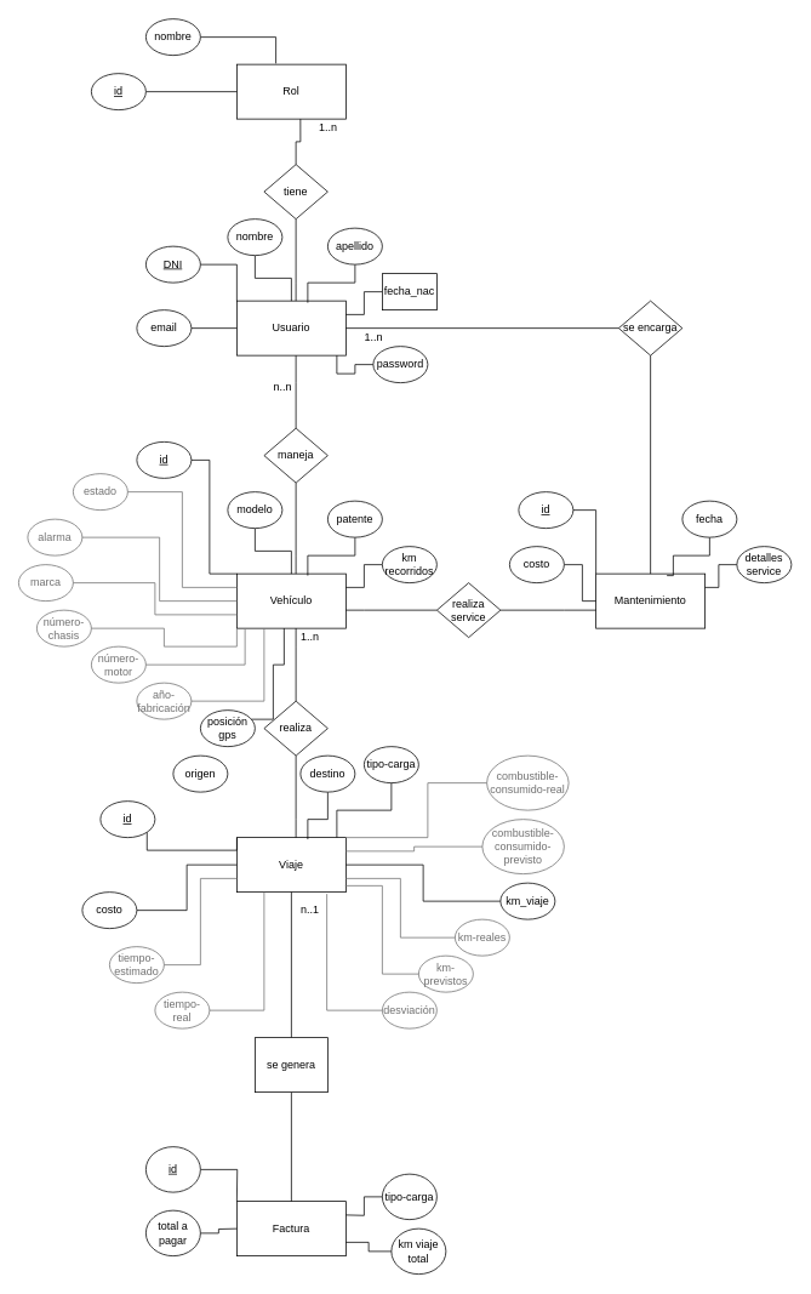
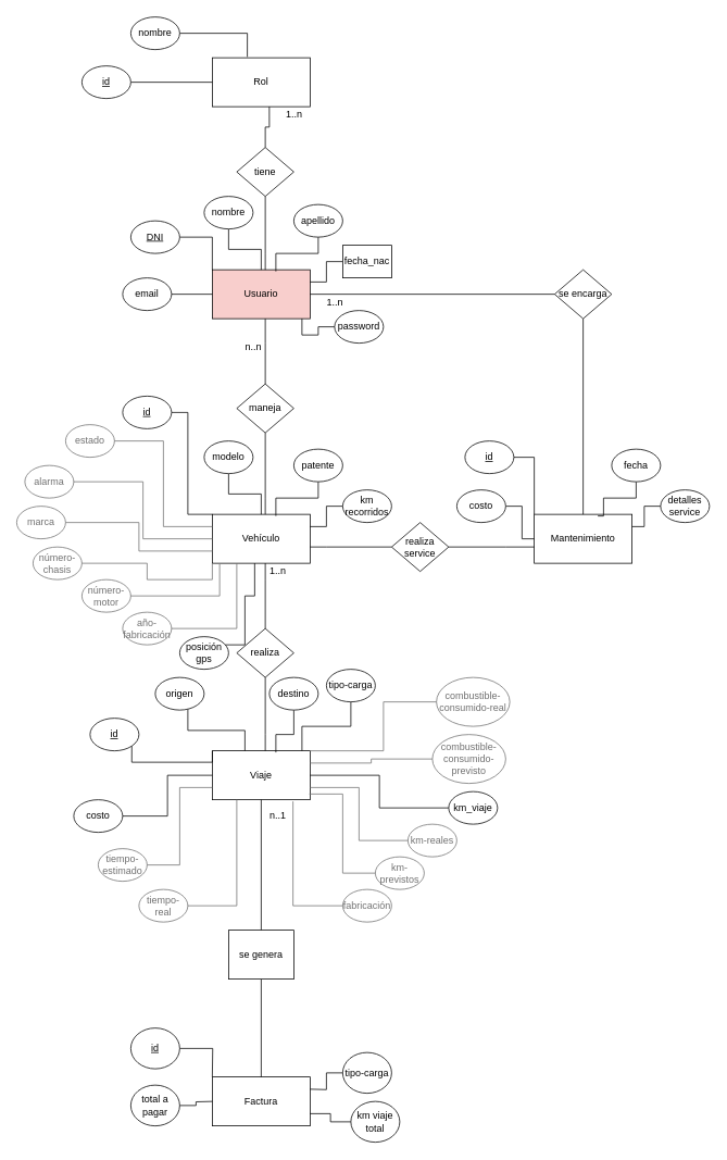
- <mxCell id="3" value="Usuario" style="rounded=0;whiteSpace=wrap;html=1;" parent="1" vertex="1"><mxGeometry x="260" y="330" width="120" height="60" as="geometry" /></mxCell>
+ <mxCell id="3" value="Usuario" style="rounded=0;whiteSpace=wrap;html=1;fillColor=#f8cecc;" parent="1" vertex="1"><mxGeometry x="260" y="330" width="120" height="60" as="geometry" /></mxCell>
+ <mxCell id="37" style="edgeStyle=orthogonalEdgeStyle;rounded=0;orthogonalLoop=1;jettySize=auto;html=1;endArrow=none;endFill=0;" parent="1" source="38" target="34" edge="1"><mxGeometry relative="1" as="geometry"><Array as="points"><mxPoint x="230" y="860" /><mxPoint x="230" y="895" /><mxPoint x="300" y="895" /></Array></mxGeometry></mxCell>
- <mxCell id="94" value="&lt;font color=&quot;#707070&quot;&gt;desviación&lt;/font&gt;" style="ellipse;whiteSpace=wrap;html=1;fillColor=none;strokeColor=#707070;" vertex="1" parent="1"><mxGeometry x="420" y="1090" width="60" height="40" as="geometry" /></mxCell>
+ <mxCell id="94" value="&lt;font color=&quot;#707070&quot;&gt;fabricación&lt;/font&gt;" style="ellipse;whiteSpace=wrap;html=1;fillColor=none;strokeColor=#707070;" vertex="1" parent="1"><mxGeometry x="420" y="1090" width="60" height="40" as="geometry" /></mxCell>
